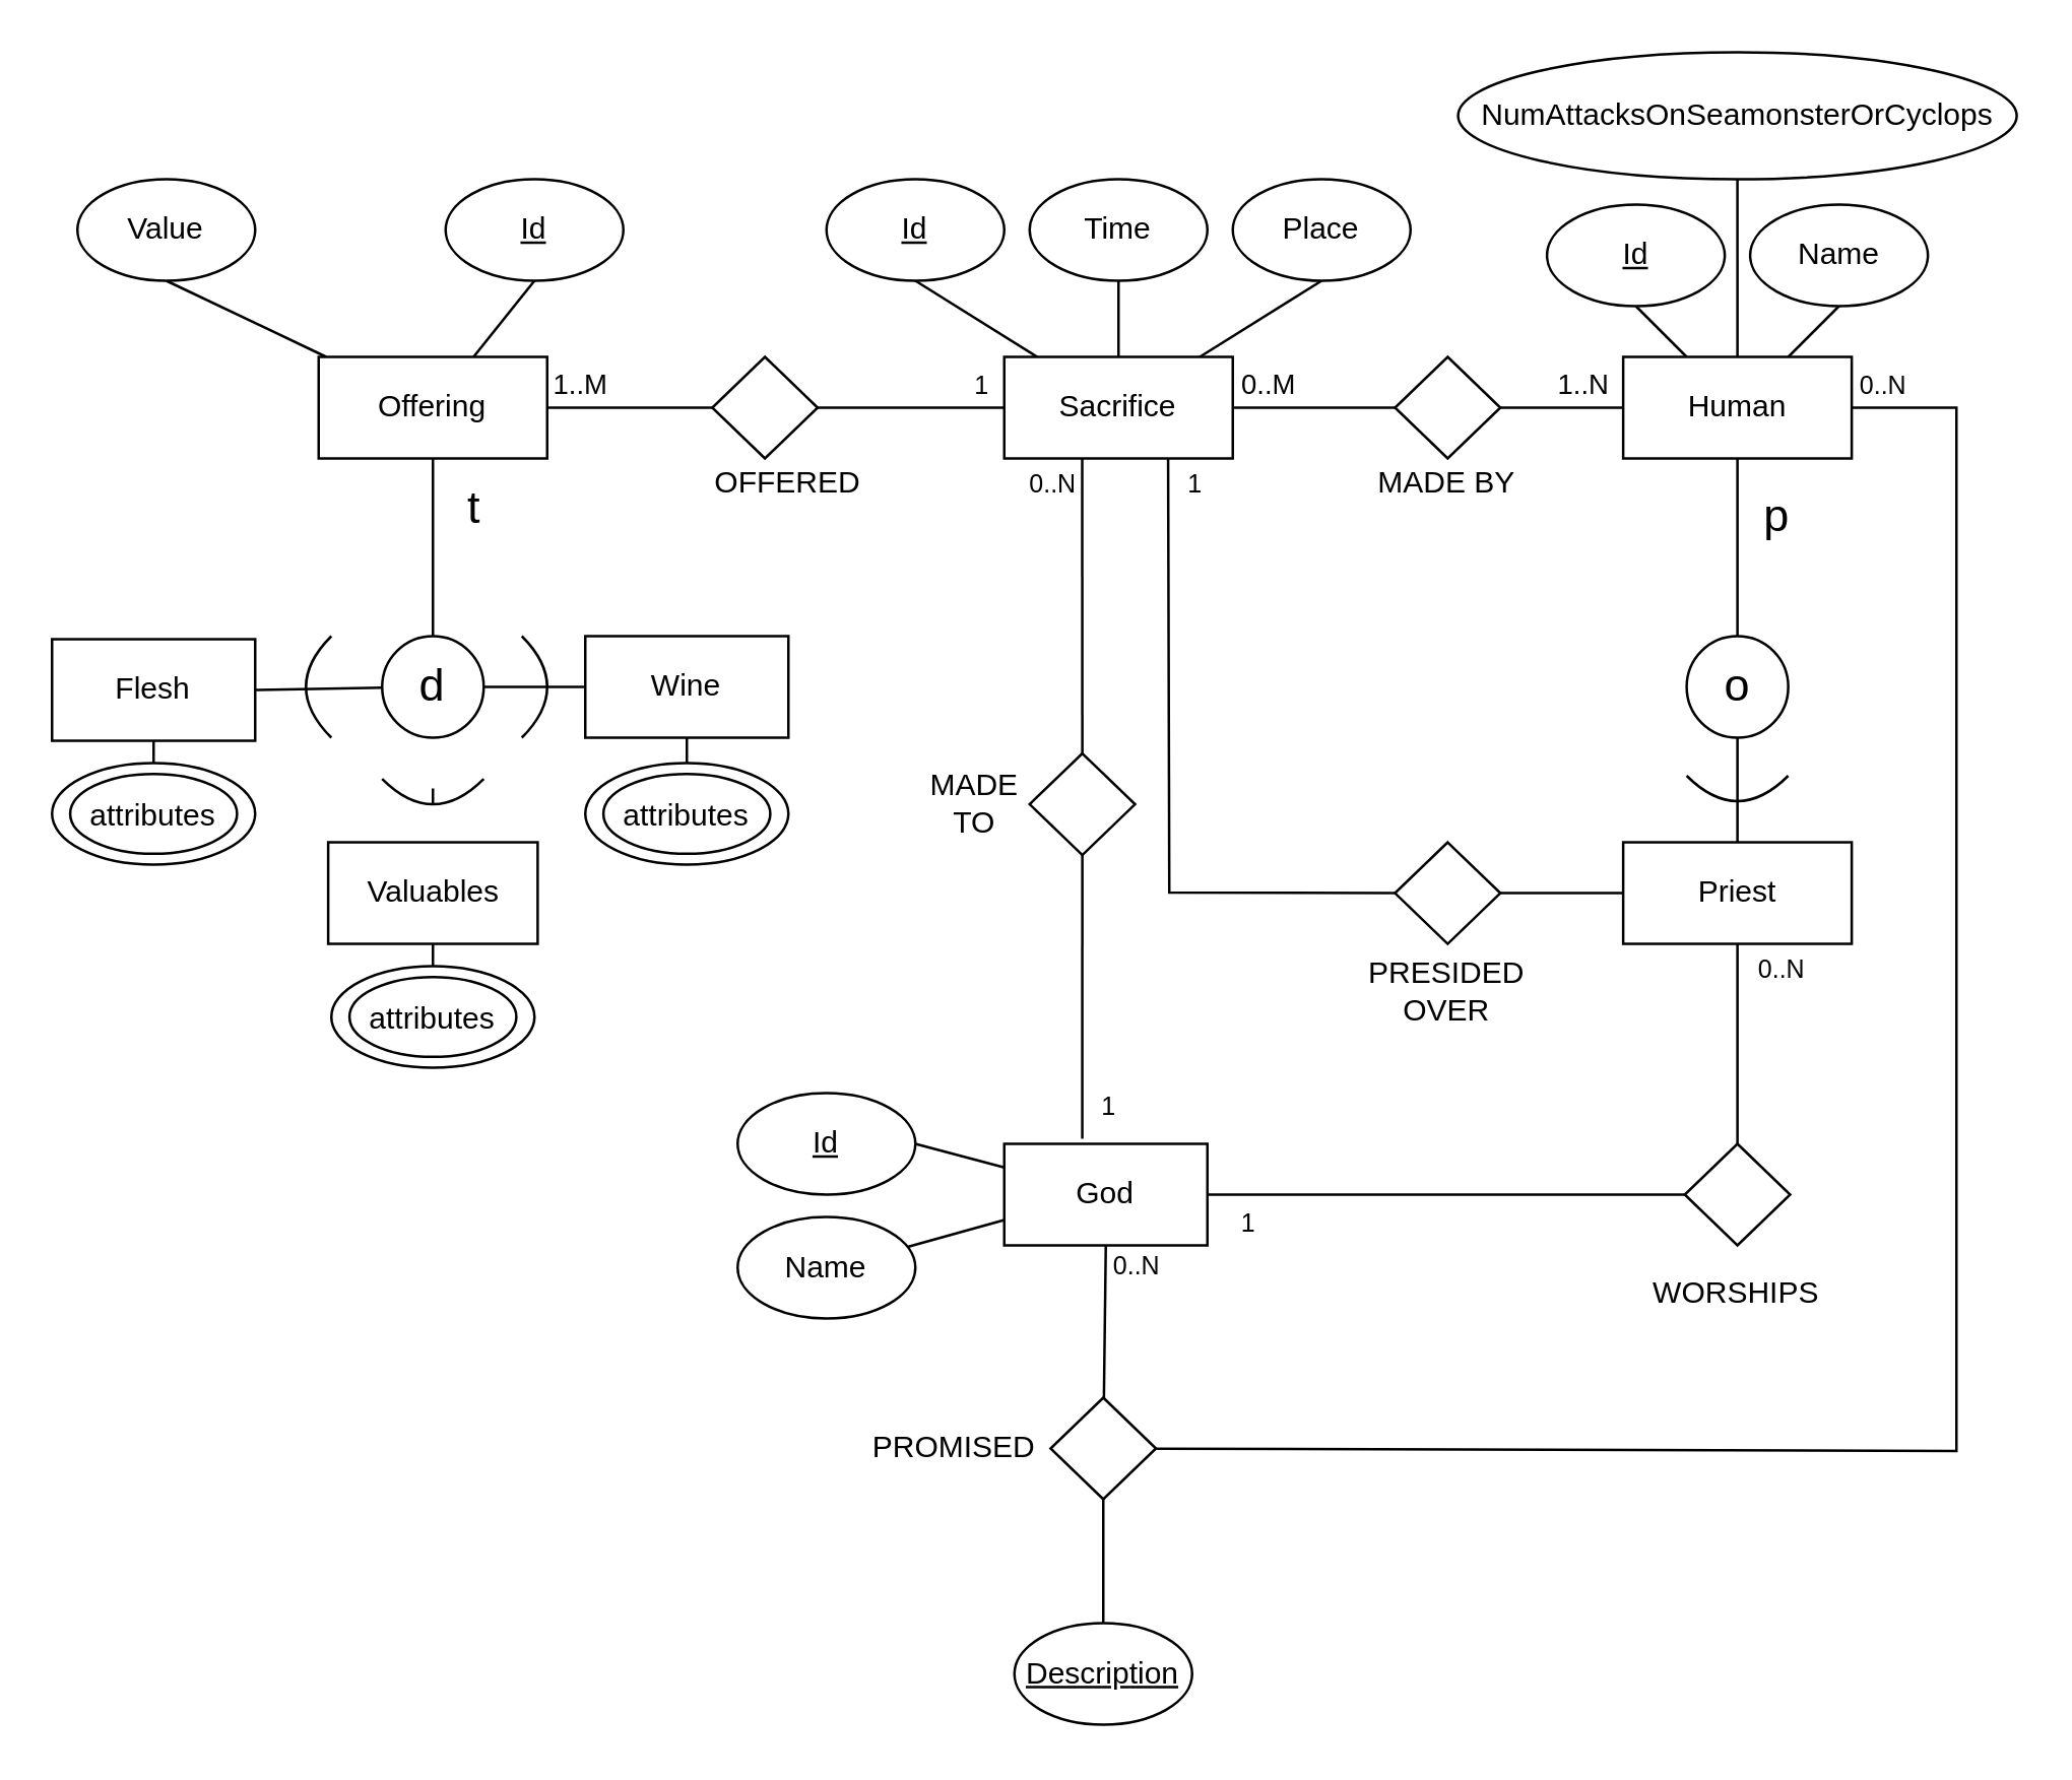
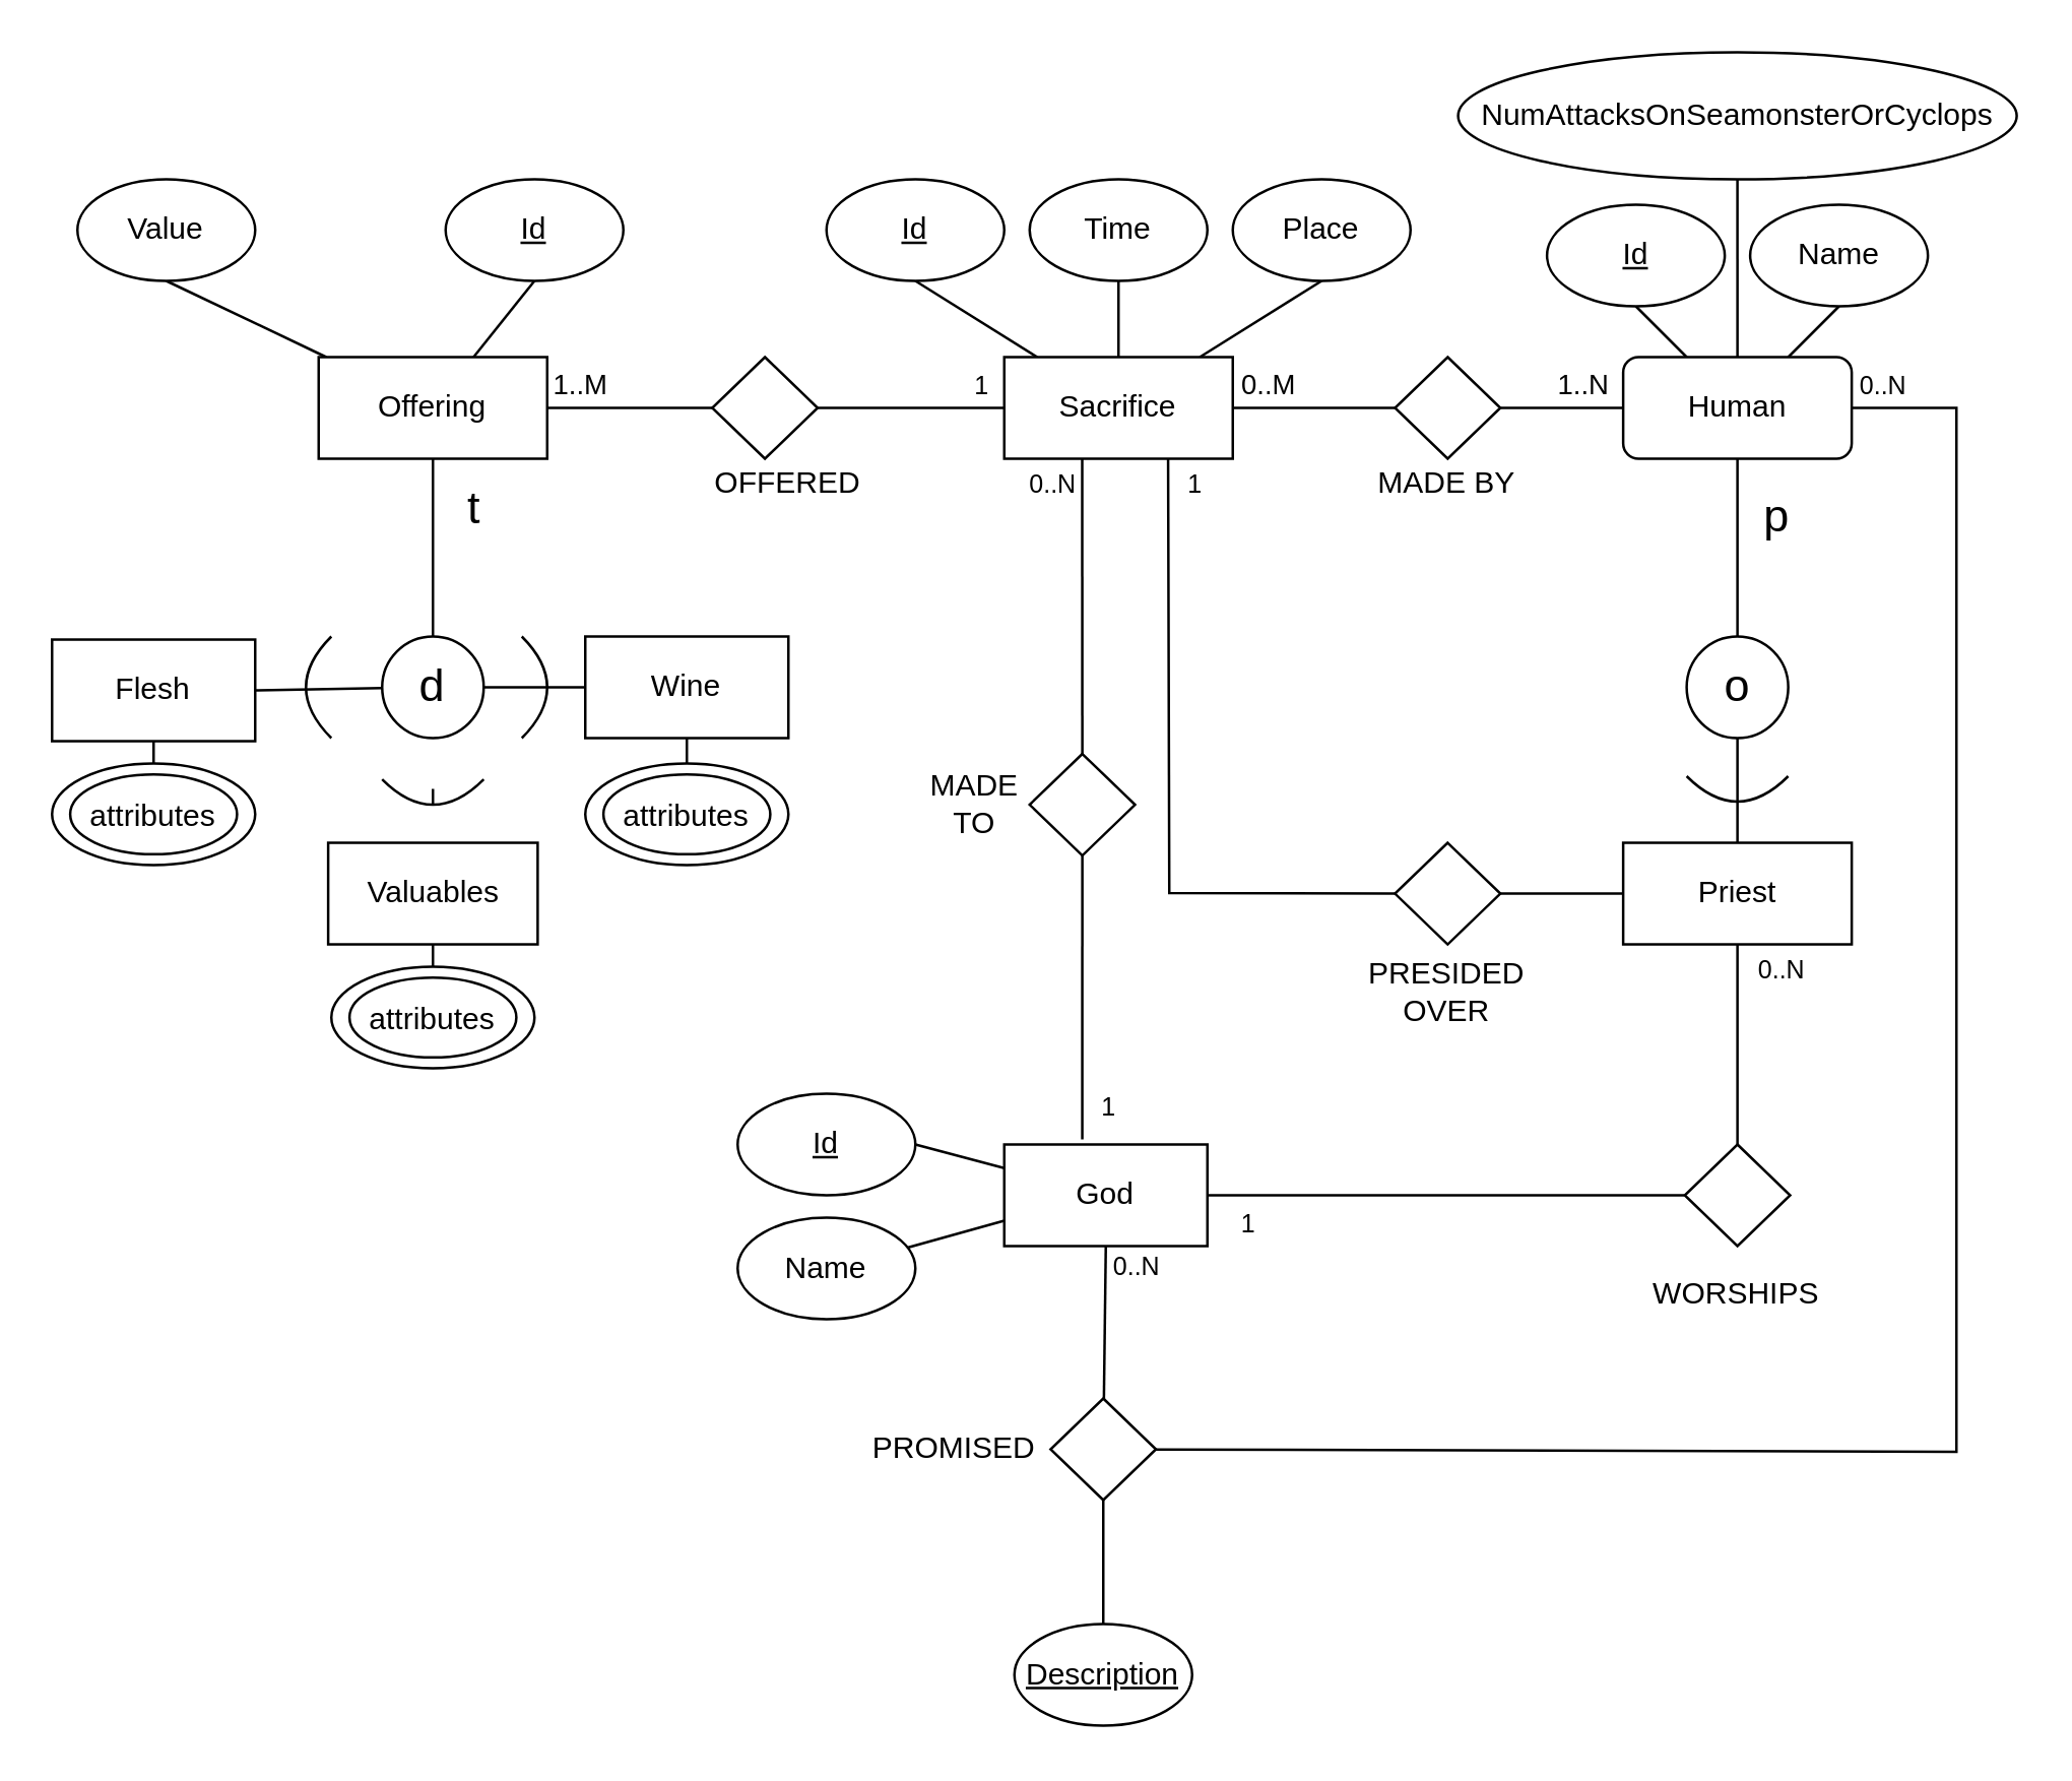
- <mxCell id="48" value="Human" style="rounded=0;whiteSpace=wrap;html=1;" vertex="1" parent="1"><mxGeometry x="638.75" y="140" width="90" height="40" as="geometry" /></mxCell>
+ <mxCell id="48" value="Human" style="whiteSpace=wrap;html=1;rounded=1;" vertex="1" parent="1"><mxGeometry x="638.75" y="140" width="90" height="40" as="geometry" /></mxCell>
